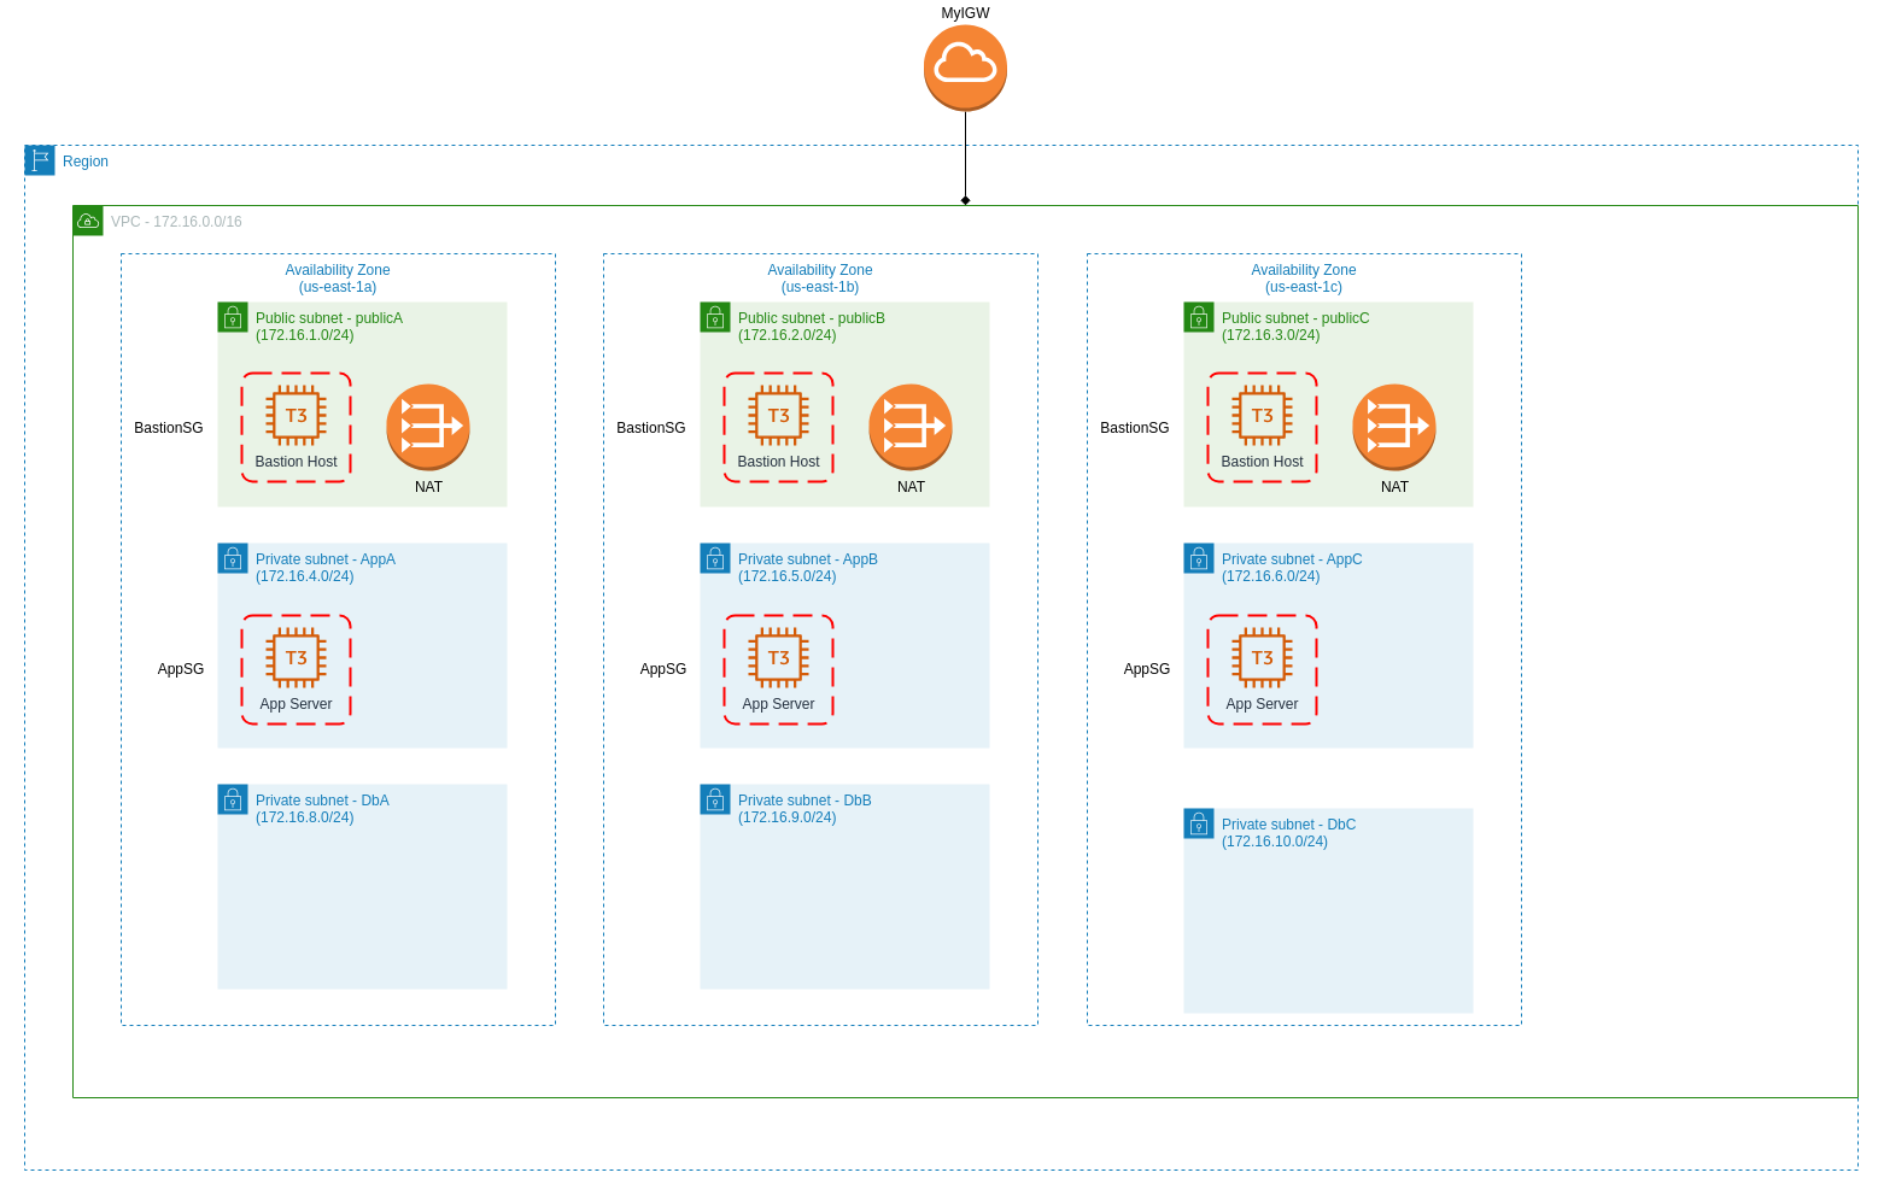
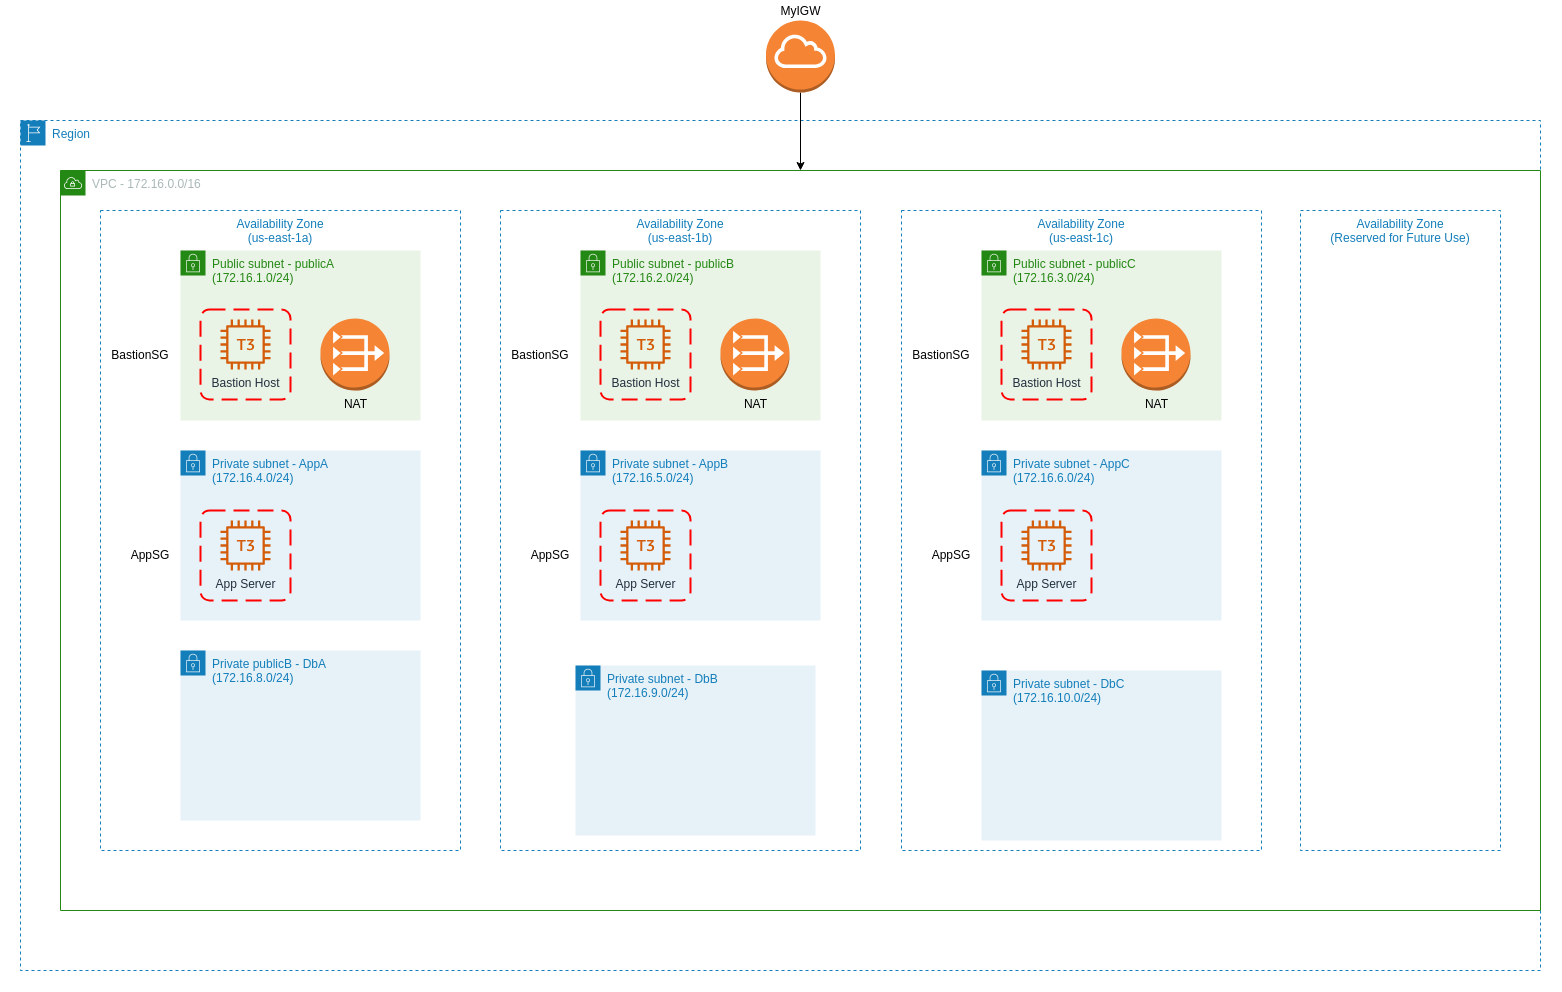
- <mxCell id="44" style="edgeStyle=orthogonalEdgeStyle;rounded=0;orthogonalLoop=1;jettySize=auto;html=1;exitX=0.5;exitY=1;exitDx=0;exitDy=0;exitPerimeter=0;endArrow=diamond;" edge="1" parent="1" source="45" target="3"><mxGeometry relative="1" as="geometry"><mxPoint x="500" y="-70" as="targetPoint" /></mxGeometry></mxCell>
+ <mxCell id="44" style="edgeStyle=orthogonalEdgeStyle;rounded=0;orthogonalLoop=1;jettySize=auto;html=1;exitX=0.5;exitY=1;exitDx=0;exitDy=0;exitPerimeter=0;" edge="1" parent="1" source="45" target="3"><mxGeometry relative="1" as="geometry"><mxPoint x="500" y="-70" as="targetPoint" /></mxGeometry></mxCell>
+ <mxCell id="43" value="Availability Zone&#10;(Reserved for Future Use)" style="fillColor=none;strokeColor=#147EBA;dashed=1;verticalAlign=top;fontStyle=0;fontColor=#147EBA;" vertex="1" parent="1"><mxGeometry x="1300" y="210" width="200" height="640" as="geometry" /></mxCell>
- <mxCell id="16" value="Private subnet - DbA&lt;br&gt;(172.16.8.0/24)" style="points=[[0,0],[0.25,0],[0.5,0],[0.75,0],[1,0],[1,0.25],[1,0.5],[1,0.75],[1,1],[0.75,1],[0.5,1],[0.25,1],[0,1],[0,0.75],[0,0.5],[0,0.25]];outlineConnect=0;gradientColor=none;html=1;whiteSpace=wrap;fontSize=12;fontStyle=0;container=1;pointerEvents=0;collapsible=0;recursiveResize=0;shape=mxgraph.aws4.group;grIcon=mxgraph.aws4.group_security_group;grStroke=0;strokeColor=#147EBA;fillColor=#E6F2F8;verticalAlign=top;align=left;spacingLeft=30;fontColor=#147EBA;dashed=0;" vertex="1" parent="3"><mxGeometry x="120" y="480" width="240" height="170" as="geometry" /></mxCell>
+ <mxCell id="16" value="Private publicB - DbA&lt;br&gt;(172.16.8.0/24)" style="points=[[0,0],[0.25,0],[0.5,0],[0.75,0],[1,0],[1,0.25],[1,0.5],[1,0.75],[1,1],[0.75,1],[0.5,1],[0.25,1],[0,1],[0,0.75],[0,0.5],[0,0.25]];outlineConnect=0;gradientColor=none;html=1;whiteSpace=wrap;fontSize=12;fontStyle=0;container=1;pointerEvents=0;collapsible=0;recursiveResize=0;shape=mxgraph.aws4.group;grIcon=mxgraph.aws4.group_security_group;grStroke=0;strokeColor=#147EBA;fillColor=#E6F2F8;verticalAlign=top;align=left;spacingLeft=30;fontColor=#147EBA;dashed=0;" vertex="1" parent="3"><mxGeometry x="120" y="480" width="240" height="170" as="geometry" /></mxCell>
- <mxCell id="29" value="Private subnet - DbB&lt;br&gt;(172.16.9.0/24)" style="points=[[0,0],[0.25,0],[0.5,0],[0.75,0],[1,0],[1,0.25],[1,0.5],[1,0.75],[1,1],[0.75,1],[0.5,1],[0.25,1],[0,1],[0,0.75],[0,0.5],[0,0.25]];outlineConnect=0;gradientColor=none;html=1;whiteSpace=wrap;fontSize=12;fontStyle=0;container=1;pointerEvents=0;collapsible=0;recursiveResize=0;shape=mxgraph.aws4.group;grIcon=mxgraph.aws4.group_security_group;grStroke=0;strokeColor=#147EBA;fillColor=#E6F2F8;verticalAlign=top;align=left;spacingLeft=30;fontColor=#147EBA;dashed=0;" vertex="1" parent="3"><mxGeometry x="520" y="480" width="240" height="170" as="geometry" /></mxCell>
+ <mxCell id="29" value="Private subnet - DbB&lt;br&gt;(172.16.9.0/24)" style="points=[[0,0],[0.25,0],[0.5,0],[0.75,0],[1,0],[1,0.25],[1,0.5],[1,0.75],[1,1],[0.75,1],[0.5,1],[0.25,1],[0,1],[0,0.75],[0,0.5],[0,0.25]];outlineConnect=0;gradientColor=none;html=1;whiteSpace=wrap;fontSize=12;fontStyle=0;container=1;pointerEvents=0;collapsible=0;recursiveResize=0;shape=mxgraph.aws4.group;grIcon=mxgraph.aws4.group_security_group;grStroke=0;strokeColor=#147EBA;fillColor=#E6F2F8;verticalAlign=top;align=left;spacingLeft=30;fontColor=#147EBA;dashed=0;" vertex="1" parent="3"><mxGeometry x="515" y="495" width="240" height="170" as="geometry" /></mxCell>
